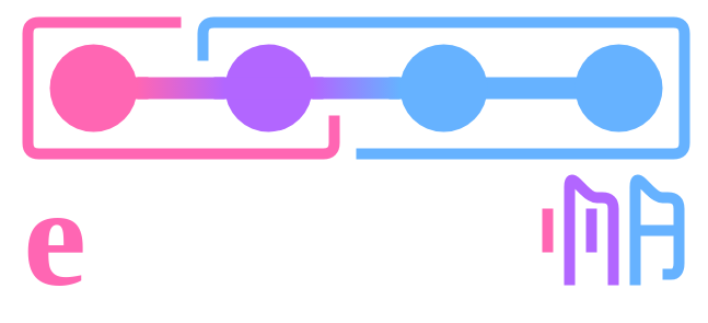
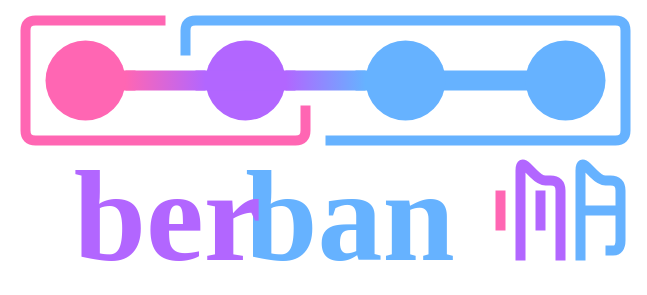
- <mxCell id="13" value="e" style="text;html=1;strokeColor=none;fillColor=none;align=center;verticalAlign=middle;whiteSpace=wrap;rounded=0;fontFamily=Rajdhani;fontSize=130;fontStyle=1;spacingBottom=0;labelBorderColor=none;fontColor=#FF66B3;" parent="1" vertex="1"><mxGeometry x="20" y="165" width="60" height="100" as="geometry" /></mxCell>
+ <mxCell id="15" value="ber" style="text;html=1;strokeColor=none;fillColor=none;align=center;verticalAlign=middle;whiteSpace=wrap;rounded=0;fontFamily=Rajdhani;fontSize=130;fontStyle=1;spacingBottom=0;labelBorderColor=none;fontColor=#B266FF;" parent="1" vertex="1"><mxGeometry x="85" y="165" width="165" height="100" as="geometry" /></mxCell>
+ <mxCell id="14" value="ban" style="text;html=1;strokeColor=none;fillColor=none;align=center;verticalAlign=middle;whiteSpace=wrap;rounded=0;fontFamily=Rajdhani;fontSize=130;fontStyle=1;spacingBottom=0;labelBorderColor=none;fontColor=#66B2FF;" parent="1" vertex="1"><mxGeometry x="260" y="165" width="180" height="100" as="geometry" /></mxCell>
